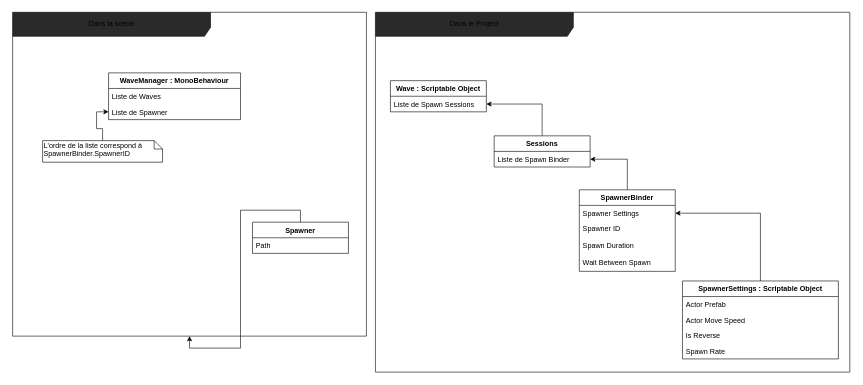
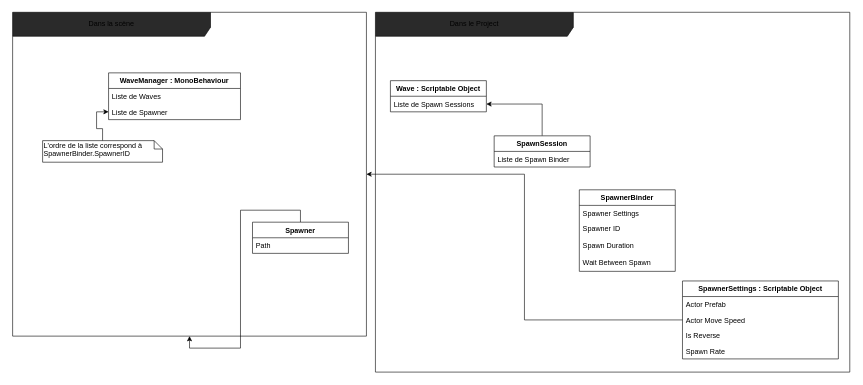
- <mxCell id="17" value="Sessions" style="swimlane;fontStyle=1;align=center;verticalAlign=top;childLayout=stackLayout;horizontal=1;startSize=26;horizontalStack=0;resizeParent=1;resizeParentMax=0;resizeLast=0;collapsible=1;marginBottom=0;" parent="1" vertex="1"><mxGeometry x="823" y="226" width="160" height="52" as="geometry"><mxRectangle x="1020" y="220" width="130" height="26" as="alternateBounds" /></mxGeometry></mxCell>
+ <mxCell id="17" value="SpawnSession" style="swimlane;fontStyle=1;align=center;verticalAlign=top;childLayout=stackLayout;horizontal=1;startSize=26;horizontalStack=0;resizeParent=1;resizeParentMax=0;resizeLast=0;collapsible=1;marginBottom=0;" parent="1" vertex="1"><mxGeometry x="823" y="226" width="160" height="52" as="geometry"><mxRectangle x="1020" y="220" width="130" height="26" as="alternateBounds" /></mxGeometry></mxCell>
- <mxCell id="5" style="edgeStyle=orthogonalEdgeStyle;rounded=0;orthogonalLoop=1;jettySize=auto;html=1;entryX=1;entryY=0.5;entryDx=0;entryDy=0;" parent="1" source="19" target="18" edge="1"><mxGeometry relative="1" as="geometry" /></mxCell>
- <mxCell id="4" style="edgeStyle=orthogonalEdgeStyle;rounded=0;orthogonalLoop=1;jettySize=auto;html=1;" parent="1" source="24" target="20" edge="1"><mxGeometry relative="1" as="geometry" /></mxCell>
+ <mxCell id="4" style="edgeStyle=orthogonalEdgeStyle;rounded=0;orthogonalLoop=1;jettySize=auto;html=1;" parent="1" source="24" target="3" edge="1"><mxGeometry relative="1" as="geometry" /></mxCell>
